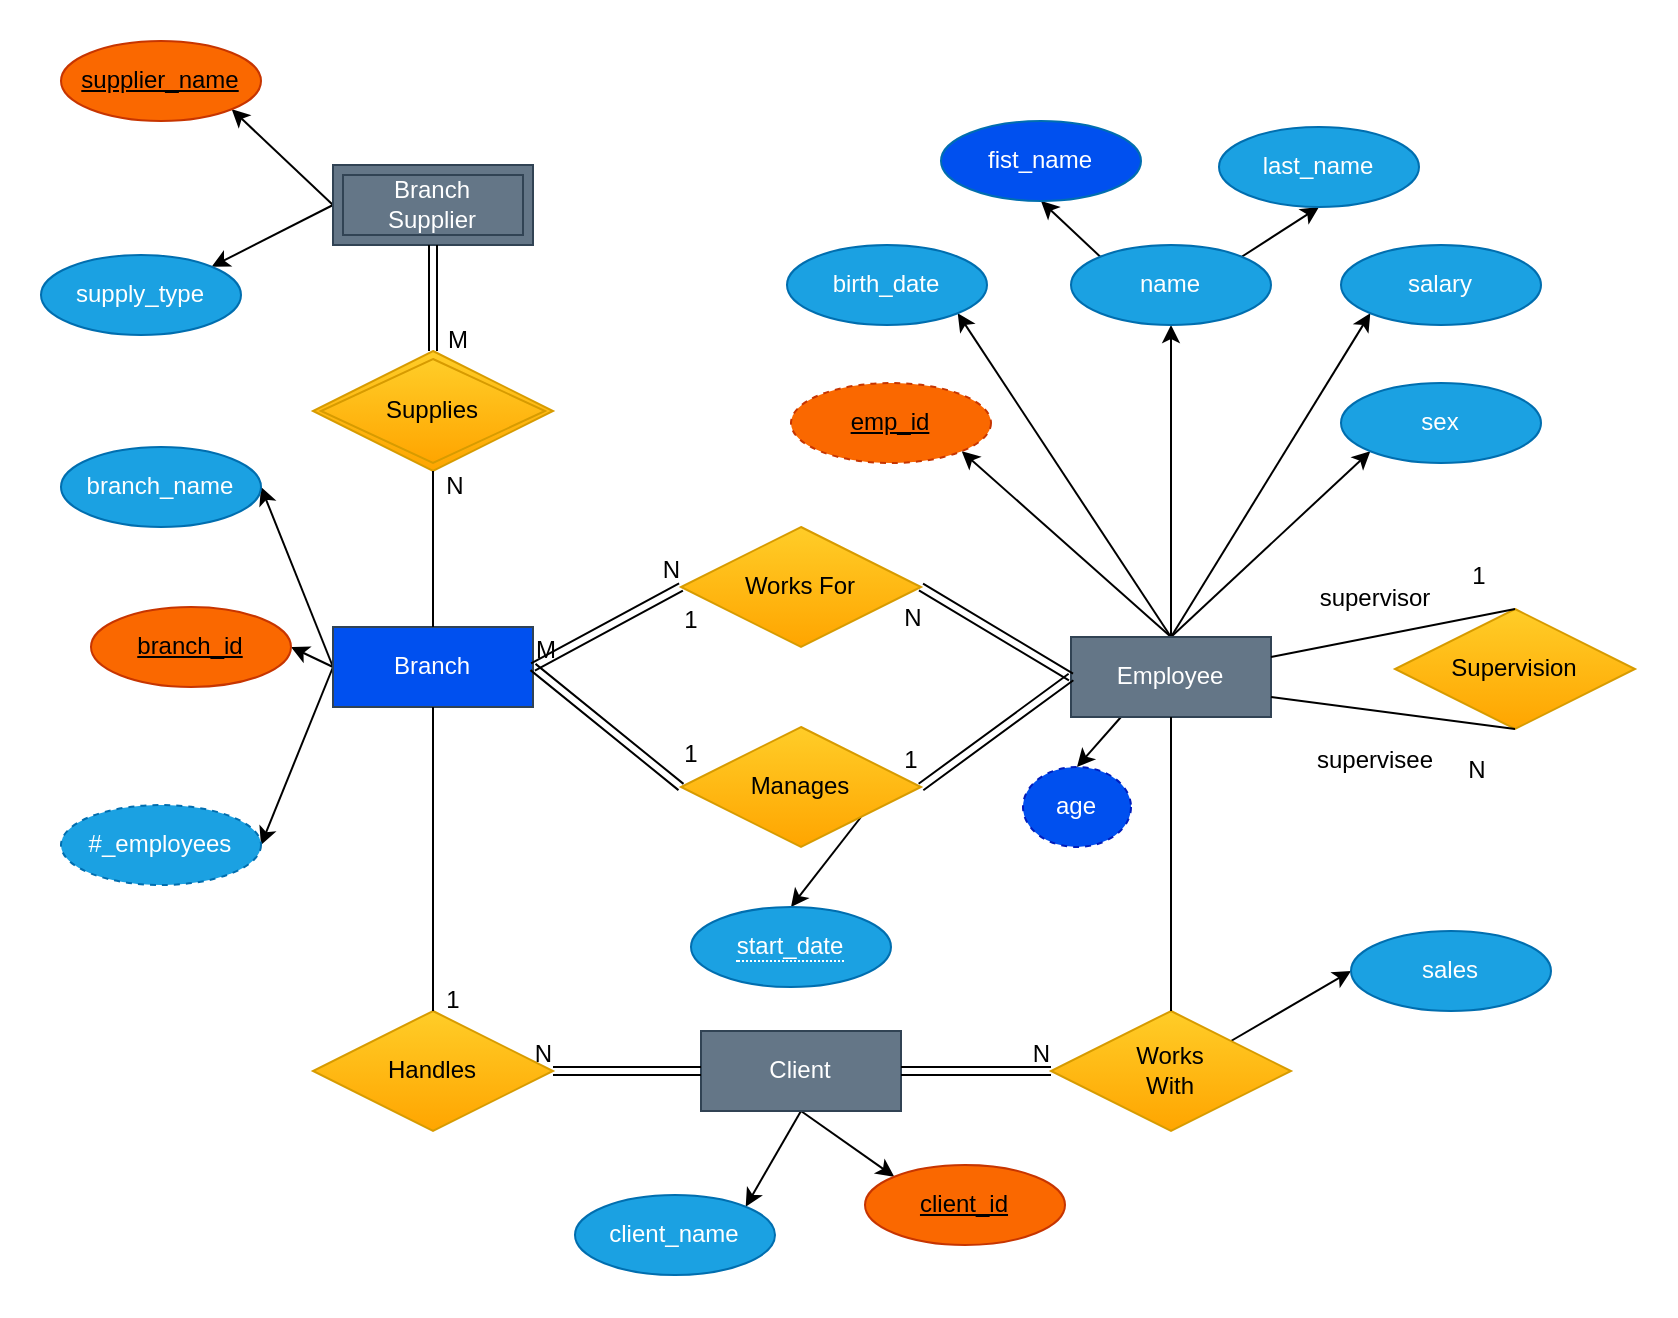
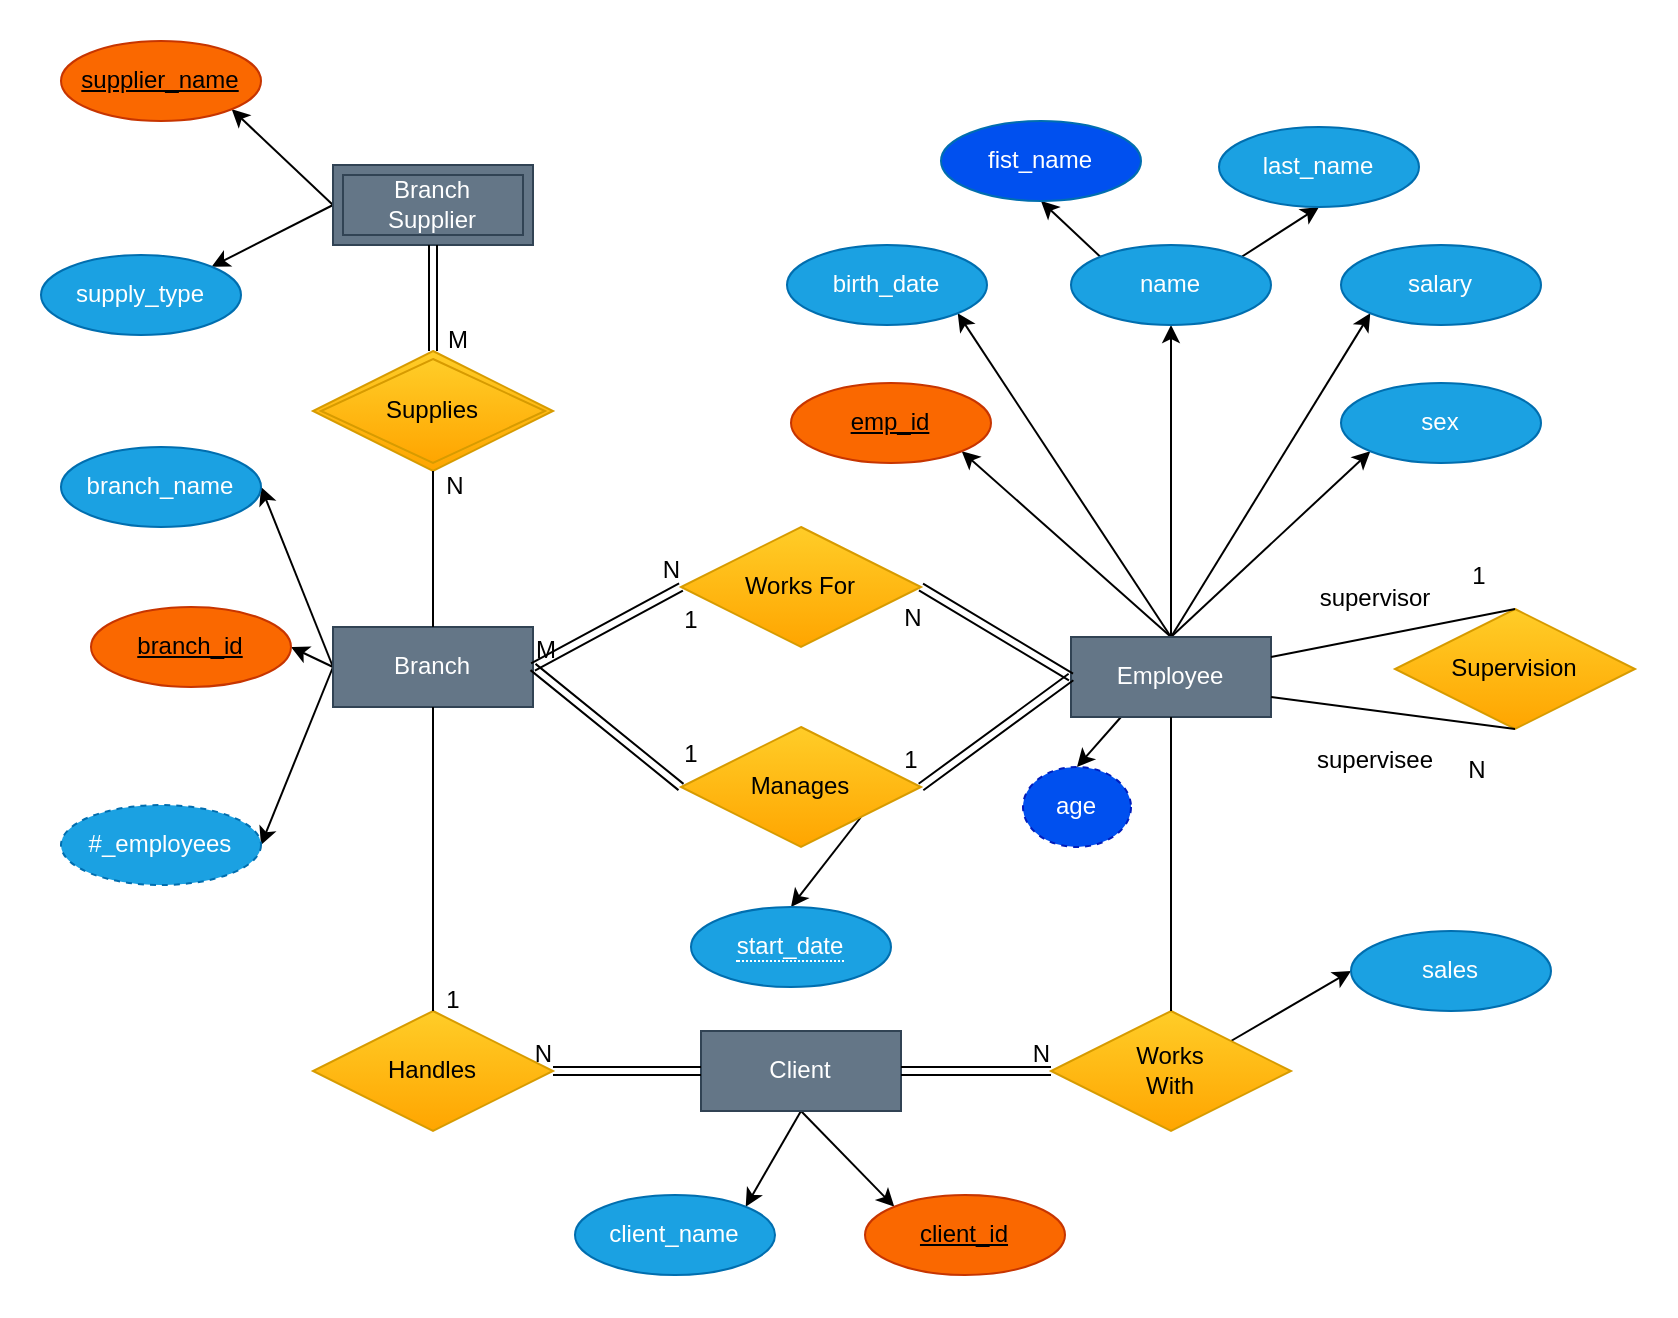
- <mxCell id="24" value="emp_id" style="ellipse;whiteSpace=wrap;html=1;align=center;fontStyle=4;fillColor=#fa6800;fontColor=#000000;strokeColor=#C73500;dashed=1;" parent="1" vertex="1"><mxGeometry x="395" y="191" width="100" height="40" as="geometry" /></mxCell>
+ <mxCell id="24" value="emp_id" style="ellipse;whiteSpace=wrap;html=1;align=center;fontStyle=4;fillColor=#fa6800;fontColor=#000000;strokeColor=#C73500;" parent="1" vertex="1"><mxGeometry x="395" y="191" width="100" height="40" as="geometry" /></mxCell>
- <mxCell id="5" value="Branch" style="whiteSpace=wrap;html=1;align=center;fillColor=#0050ef;fontColor=#ffffff;strokeColor=#314354;" parent="1" vertex="1"><mxGeometry x="166" y="313" width="100" height="40" as="geometry" /></mxCell>
+ <mxCell id="5" value="Branch" style="whiteSpace=wrap;html=1;align=center;fillColor=#647687;fontColor=#ffffff;strokeColor=#314354;" parent="1" vertex="1"><mxGeometry x="166" y="313" width="100" height="40" as="geometry" /></mxCell>
- <mxCell id="29" value="client_id" style="ellipse;whiteSpace=wrap;html=1;align=center;fontStyle=4;fillColor=#fa6800;fontColor=#000000;strokeColor=#C73500;" parent="1" vertex="1"><mxGeometry x="432" y="582" width="100" height="40" as="geometry" /></mxCell>
+ <mxCell id="29" value="client_id" style="ellipse;whiteSpace=wrap;html=1;align=center;fontStyle=4;fillColor=#fa6800;fontColor=#000000;strokeColor=#C73500;" parent="1" vertex="1"><mxGeometry x="432" y="597" width="100" height="40" as="geometry" /></mxCell>
